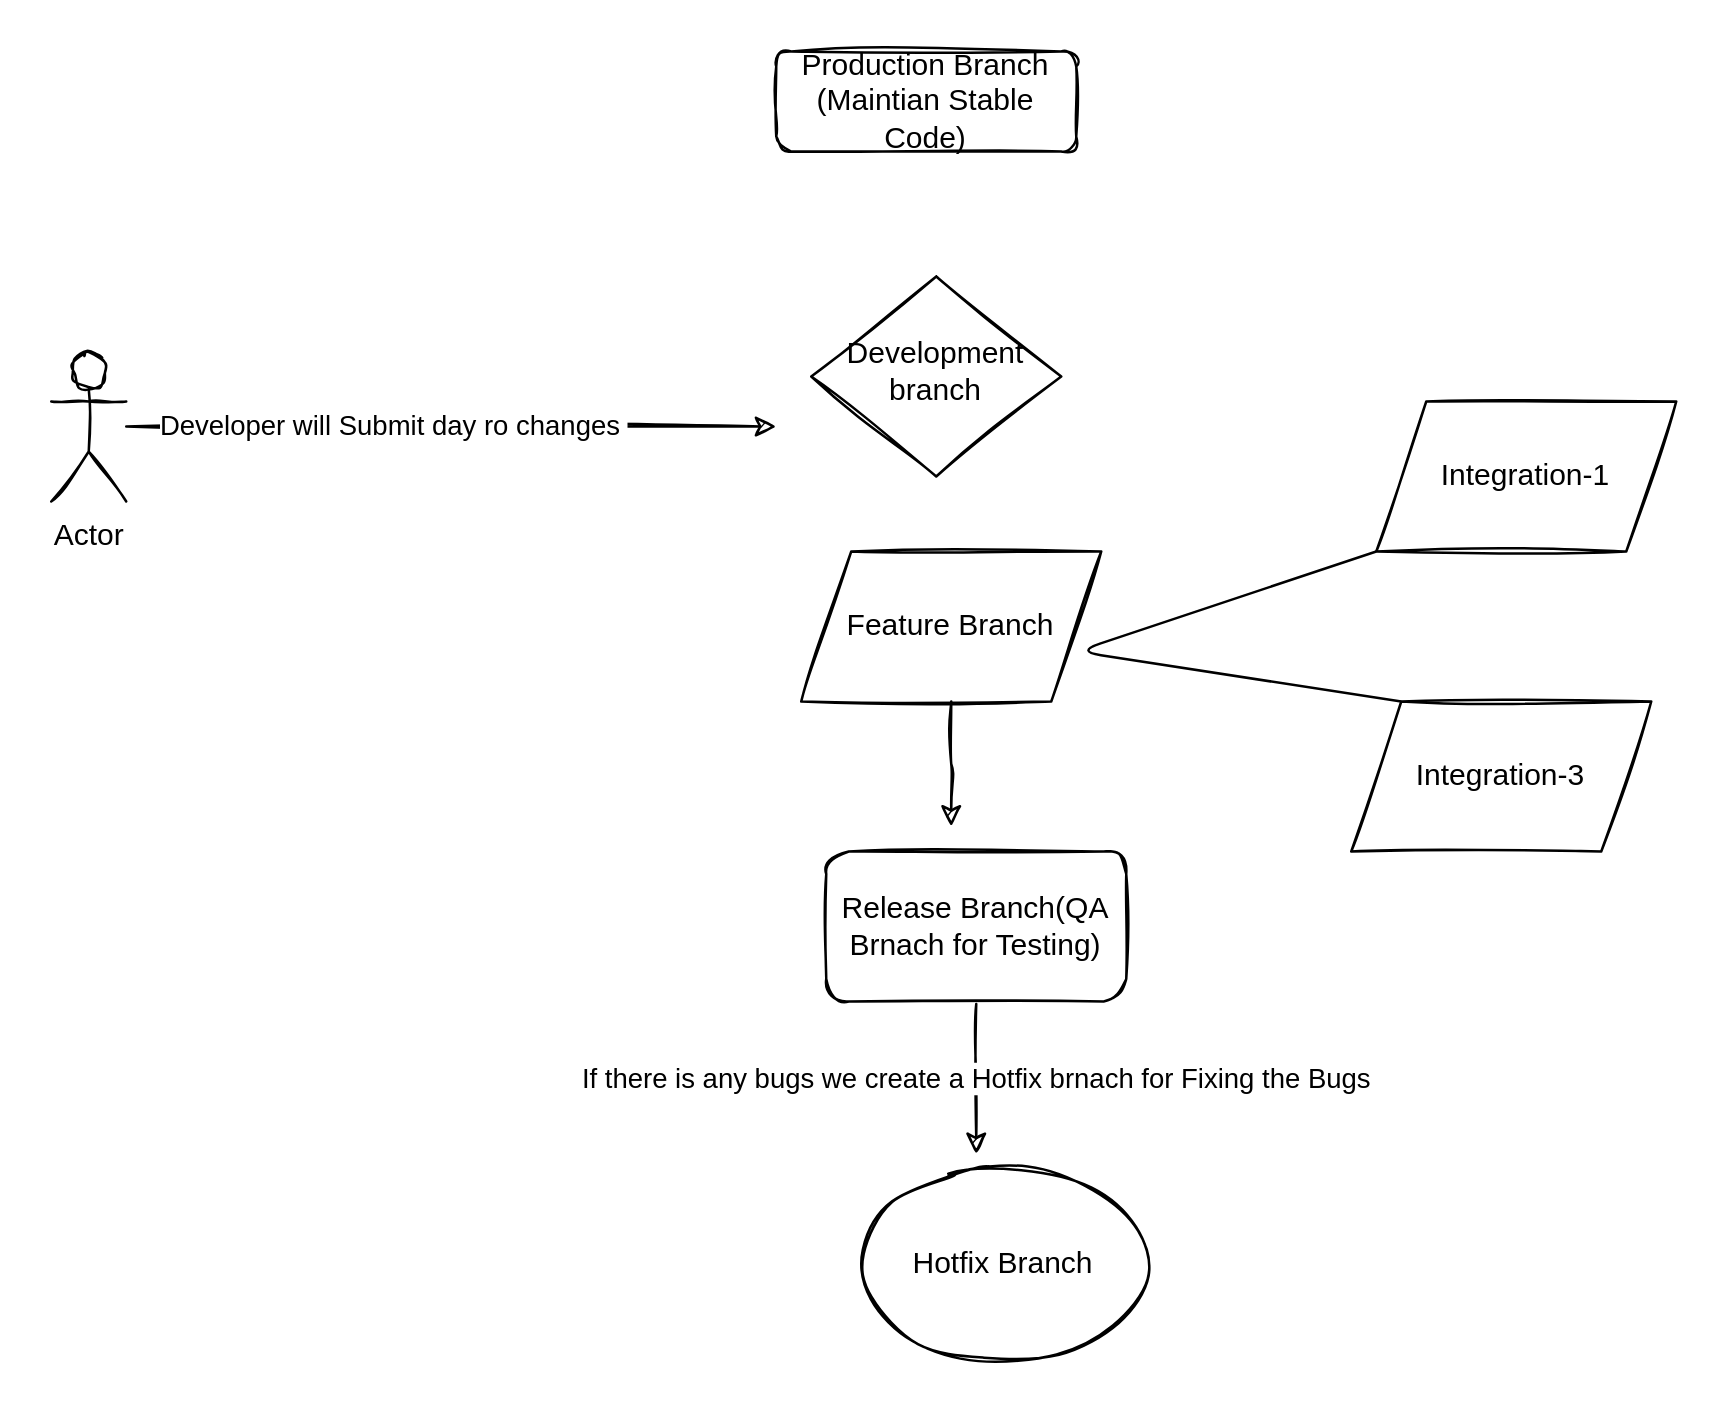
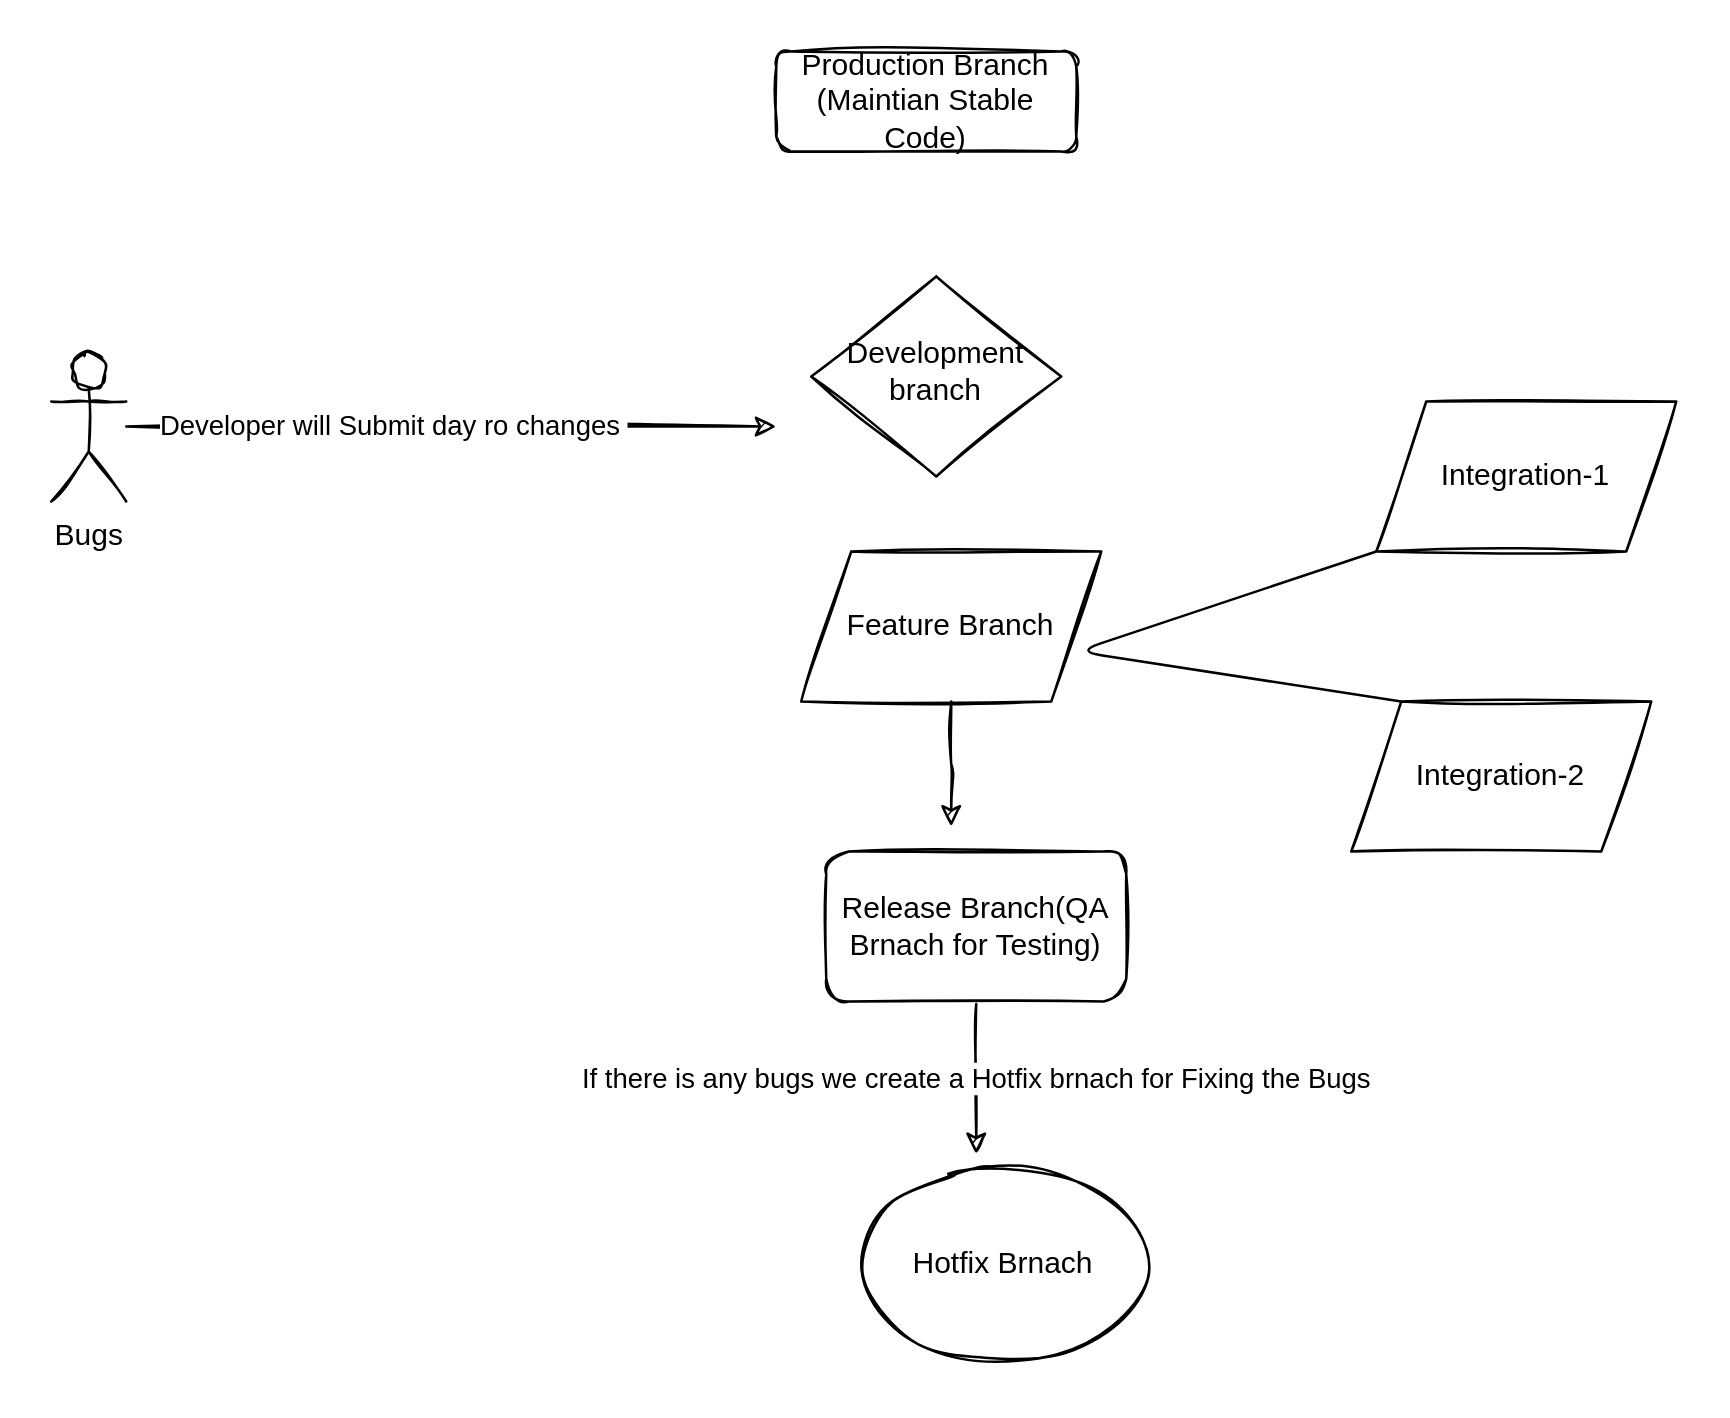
- <mxCell id="6" value="Actor" style="shape=umlActor;verticalLabelPosition=bottom;verticalAlign=top;html=1;outlineConnect=0;sketch=1;" vertex="1" parent="1"><mxGeometry x="20" y="140" width="30" height="60" as="geometry" /></mxCell>
+ <mxCell id="6" value="Bugs" style="shape=umlActor;verticalLabelPosition=bottom;verticalAlign=top;html=1;outlineConnect=0;sketch=1;" vertex="1" parent="1"><mxGeometry x="20" y="140" width="30" height="60" as="geometry" /></mxCell>
- <mxCell id="11" value="Integration-3" style="shape=parallelogram;perimeter=parallelogramPerimeter;whiteSpace=wrap;html=1;fixedSize=1;sketch=1;" vertex="1" parent="1"><mxGeometry x="540" y="280" width="120" height="60" as="geometry" /></mxCell>
+ <mxCell id="11" value="Integration-2" style="shape=parallelogram;perimeter=parallelogramPerimeter;whiteSpace=wrap;html=1;fixedSize=1;sketch=1;" vertex="1" parent="1"><mxGeometry x="540" y="280" width="120" height="60" as="geometry" /></mxCell>
- <mxCell id="14" value="Hotfix Branch" style="ellipse;whiteSpace=wrap;html=1;sketch=1;" vertex="1" parent="1"><mxGeometry x="341" y="465" width="120" height="80" as="geometry" /></mxCell>
+ <mxCell id="14" value="Hotfix Brnach" style="ellipse;whiteSpace=wrap;html=1;sketch=1;" vertex="1" parent="1"><mxGeometry x="341" y="465" width="120" height="80" as="geometry" /></mxCell>
